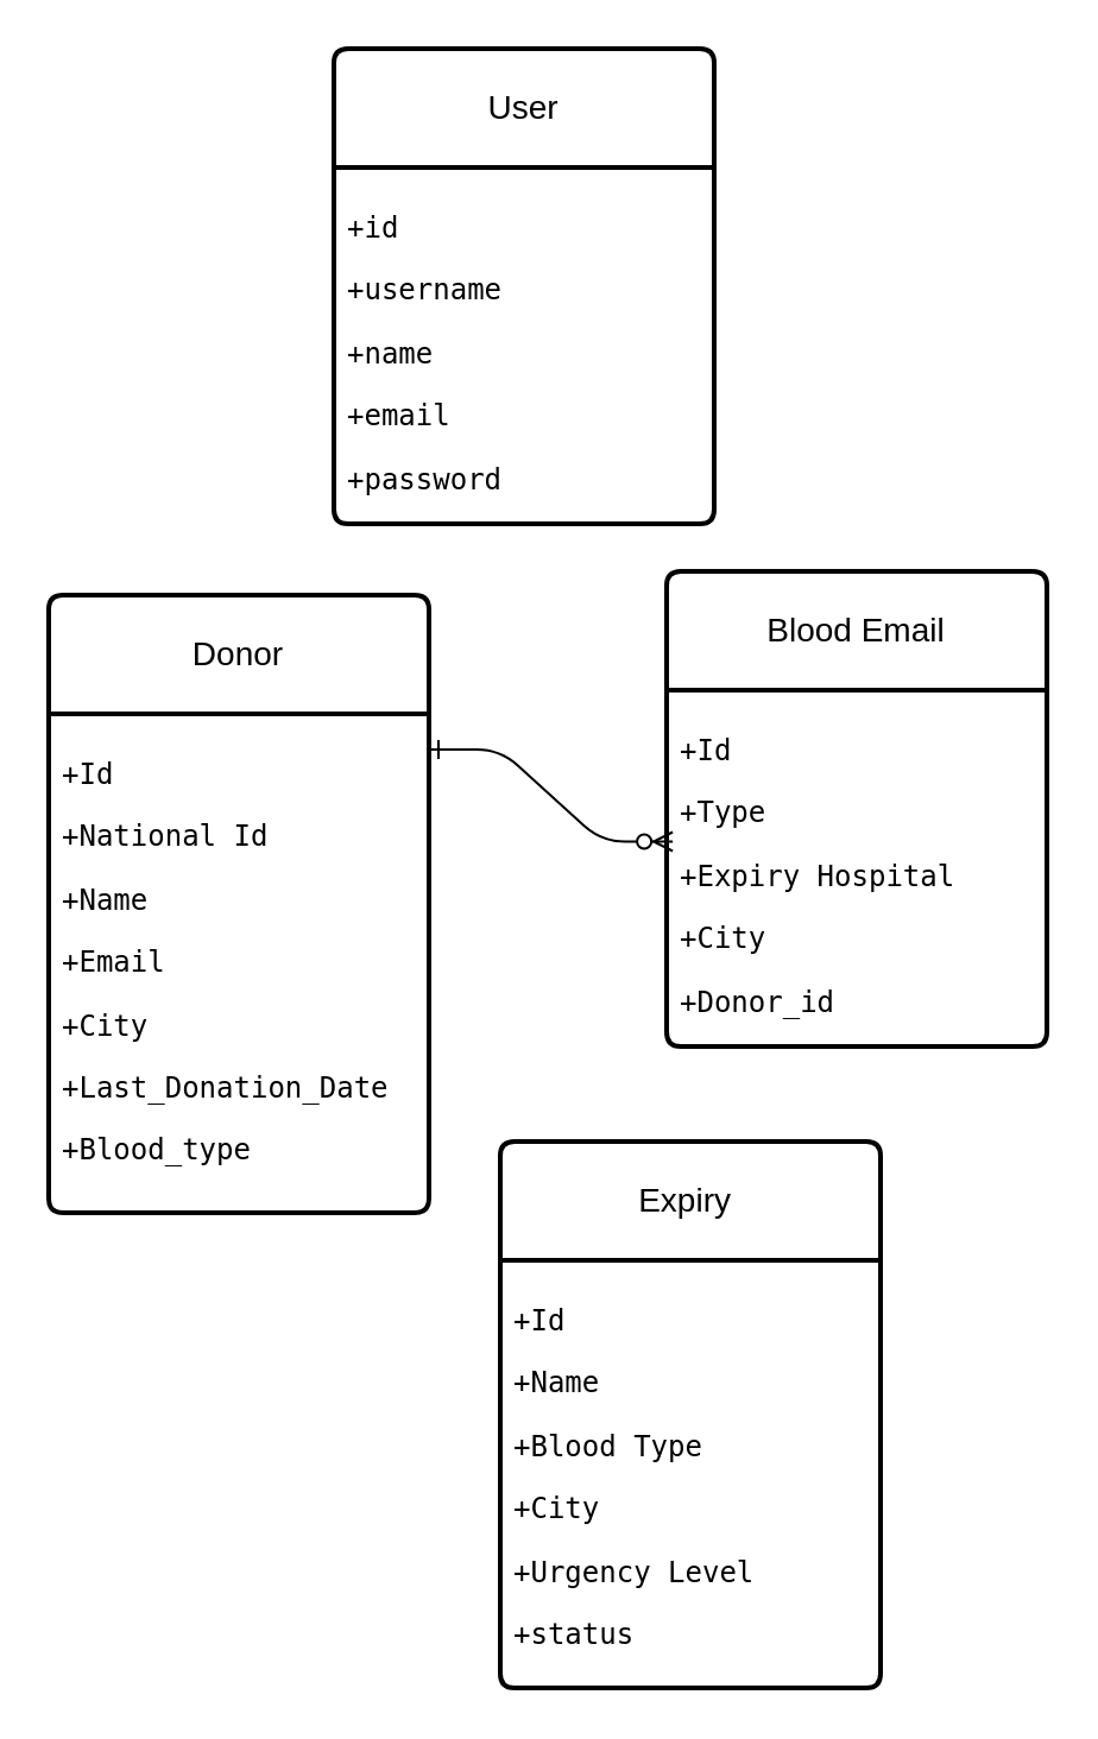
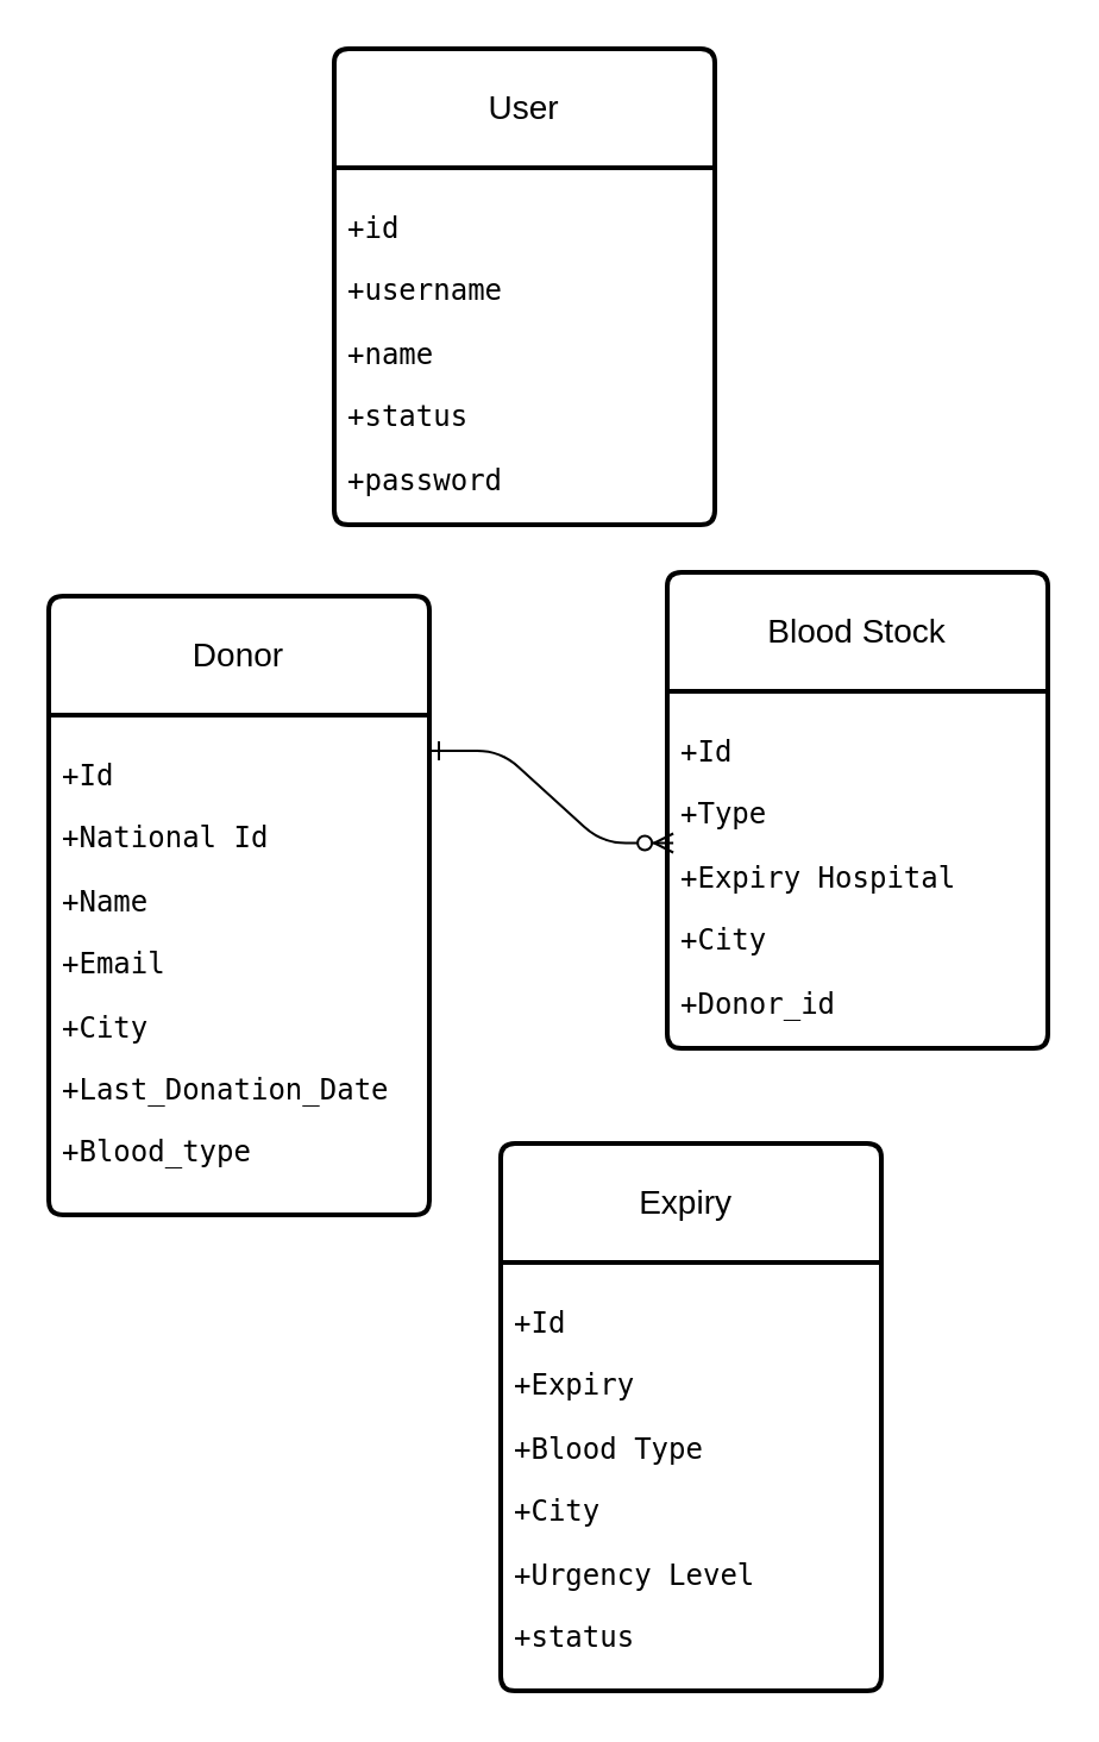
- <mxCell id="10" value="&lt;pre&gt;&lt;span style=&quot;background-color: light-dark(transparent, rgb(0, 0, 0));&quot;&gt;&lt;font style=&quot;color: light-dark(rgb(0, 0, 0), rgb(255, 255, 255));&quot;&gt;+id&lt;/font&gt;&lt;/span&gt;&lt;/pre&gt;&lt;pre&gt;&lt;span style=&quot;background-color: light-dark(transparent, rgb(0, 0, 0));&quot;&gt;&lt;font style=&quot;color: light-dark(rgb(0, 0, 0), rgb(255, 255, 255));&quot;&gt;+username&lt;/font&gt;&lt;/span&gt;&lt;/pre&gt;&lt;pre&gt;&lt;span style=&quot;background-color: light-dark(transparent, rgb(0, 0, 0));&quot;&gt;&lt;font style=&quot;color: light-dark(rgb(0, 0, 0), rgb(255, 255, 255));&quot;&gt;+name&lt;/font&gt;&lt;/span&gt;&lt;/pre&gt;&lt;pre&gt;&lt;span style=&quot;background-color: light-dark(transparent, rgb(0, 0, 0));&quot;&gt;&lt;font style=&quot;color: light-dark(rgb(0, 0, 0), rgb(255, 255, 255));&quot;&gt;+email&lt;/font&gt;&lt;/span&gt;&lt;/pre&gt;&lt;pre&gt;&lt;span style=&quot;background-color: light-dark(transparent, rgb(0, 0, 0));&quot;&gt;&lt;font style=&quot;color: light-dark(rgb(0, 0, 0), rgb(255, 255, 255));&quot;&gt;+password&lt;/font&gt;&lt;/span&gt;&lt;/pre&gt;" style="align=left;strokeColor=none;fillColor=none;spacingLeft=4;spacingRight=4;fontSize=12;verticalAlign=top;resizable=0;rotatable=0;part=1;html=1;whiteSpace=wrap;" vertex="1" parent="9"><mxGeometry y="50" width="160" height="150" as="geometry" /></mxCell>
+ <mxCell id="10" value="&lt;pre&gt;&lt;span style=&quot;background-color: light-dark(transparent, rgb(0, 0, 0));&quot;&gt;&lt;font style=&quot;color: light-dark(rgb(0, 0, 0), rgb(255, 255, 255));&quot;&gt;+id&lt;/font&gt;&lt;/span&gt;&lt;/pre&gt;&lt;pre&gt;&lt;span style=&quot;background-color: light-dark(transparent, rgb(0, 0, 0));&quot;&gt;&lt;font style=&quot;color: light-dark(rgb(0, 0, 0), rgb(255, 255, 255));&quot;&gt;+username&lt;/font&gt;&lt;/span&gt;&lt;/pre&gt;&lt;pre&gt;&lt;span style=&quot;background-color: light-dark(transparent, rgb(0, 0, 0));&quot;&gt;&lt;font style=&quot;color: light-dark(rgb(0, 0, 0), rgb(255, 255, 255));&quot;&gt;+name&lt;/font&gt;&lt;/span&gt;&lt;/pre&gt;&lt;pre&gt;&lt;span style=&quot;background-color: light-dark(transparent, rgb(0, 0, 0));&quot;&gt;&lt;font style=&quot;color: light-dark(rgb(0, 0, 0), rgb(255, 255, 255));&quot;&gt;+status&lt;/font&gt;&lt;/span&gt;&lt;/pre&gt;&lt;pre&gt;&lt;span style=&quot;background-color: light-dark(transparent, rgb(0, 0, 0));&quot;&gt;&lt;font style=&quot;color: light-dark(rgb(0, 0, 0), rgb(255, 255, 255));&quot;&gt;+password&lt;/font&gt;&lt;/span&gt;&lt;/pre&gt;" style="align=left;strokeColor=none;fillColor=none;spacingLeft=4;spacingRight=4;fontSize=12;verticalAlign=top;resizable=0;rotatable=0;part=1;html=1;whiteSpace=wrap;" vertex="1" parent="9"><mxGeometry y="50" width="160" height="150" as="geometry" /></mxCell>
- <mxCell id="5" value="Blood Email" style="swimlane;childLayout=stackLayout;horizontal=1;startSize=50;horizontalStack=0;rounded=1;fontSize=14;fontStyle=0;strokeWidth=2;resizeParent=0;resizeLast=1;shadow=0;dashed=0;align=center;arcSize=4;whiteSpace=wrap;html=1;" vertex="1" parent="1"><mxGeometry x="280" y="240" width="160" height="200" as="geometry" /></mxCell>
+ <mxCell id="5" value="Blood Stock" style="swimlane;childLayout=stackLayout;horizontal=1;startSize=50;horizontalStack=0;rounded=1;fontSize=14;fontStyle=0;strokeWidth=2;resizeParent=0;resizeLast=1;shadow=0;dashed=0;align=center;arcSize=4;whiteSpace=wrap;html=1;" vertex="1" parent="1"><mxGeometry x="280" y="240" width="160" height="200" as="geometry" /></mxCell>
- <mxCell id="8" value="&lt;pre&gt;&lt;span style=&quot;background-color: light-dark(transparent, rgb(0, 0, 0));&quot;&gt;&lt;font style=&quot;color: light-dark(rgb(0, 0, 0), rgb(255, 255, 255));&quot;&gt;+Id&lt;/font&gt;&lt;/span&gt;&lt;/pre&gt;&lt;pre&gt;&lt;span style=&quot;background-color: light-dark(transparent, rgb(0, 0, 0));&quot;&gt;&lt;font style=&quot;color: light-dark(rgb(0, 0, 0), rgb(255, 255, 255));&quot;&gt;+Name&lt;/font&gt;&lt;/span&gt;&lt;/pre&gt;&lt;pre&gt;&lt;span style=&quot;background-color: light-dark(transparent, rgb(0, 0, 0));&quot;&gt;&lt;font style=&quot;color: light-dark(rgb(0, 0, 0), rgb(255, 255, 255));&quot;&gt;+Blood Type&lt;/font&gt;&lt;/span&gt;&lt;/pre&gt;&lt;pre&gt;&lt;span style=&quot;background-color: light-dark(transparent, rgb(0, 0, 0));&quot;&gt;&lt;font style=&quot;color: light-dark(rgb(0, 0, 0), rgb(255, 255, 255));&quot;&gt;+City&lt;/font&gt;&lt;/span&gt;&lt;/pre&gt;&lt;pre&gt;&lt;span style=&quot;background-color: light-dark(transparent, rgb(0, 0, 0));&quot;&gt;&lt;font style=&quot;color: light-dark(rgb(0, 0, 0), rgb(255, 255, 255));&quot;&gt;+Urgency Level&lt;/font&gt;&lt;/span&gt;&lt;/pre&gt;&lt;pre&gt;&lt;span style=&quot;background-color: light-dark(transparent, rgb(0, 0, 0));&quot;&gt;&lt;font style=&quot;color: light-dark(rgb(0, 0, 0), rgb(255, 255, 255));&quot;&gt;+status&lt;/font&gt;&lt;/span&gt;&lt;/pre&gt;" style="align=left;strokeColor=none;fillColor=none;spacingLeft=4;spacingRight=4;fontSize=12;verticalAlign=top;resizable=0;rotatable=0;part=1;html=1;whiteSpace=wrap;" vertex="1" parent="7"><mxGeometry y="50" width="160" height="180" as="geometry" /></mxCell>
+ <mxCell id="8" value="&lt;pre&gt;&lt;span style=&quot;background-color: light-dark(transparent, rgb(0, 0, 0));&quot;&gt;&lt;font style=&quot;color: light-dark(rgb(0, 0, 0), rgb(255, 255, 255));&quot;&gt;+Id&lt;/font&gt;&lt;/span&gt;&lt;/pre&gt;&lt;pre&gt;&lt;span style=&quot;background-color: light-dark(transparent, rgb(0, 0, 0));&quot;&gt;&lt;font style=&quot;color: light-dark(rgb(0, 0, 0), rgb(255, 255, 255));&quot;&gt;+Expiry&lt;/font&gt;&lt;/span&gt;&lt;/pre&gt;&lt;pre&gt;&lt;span style=&quot;background-color: light-dark(transparent, rgb(0, 0, 0));&quot;&gt;&lt;font style=&quot;color: light-dark(rgb(0, 0, 0), rgb(255, 255, 255));&quot;&gt;+Blood Type&lt;/font&gt;&lt;/span&gt;&lt;/pre&gt;&lt;pre&gt;&lt;span style=&quot;background-color: light-dark(transparent, rgb(0, 0, 0));&quot;&gt;&lt;font style=&quot;color: light-dark(rgb(0, 0, 0), rgb(255, 255, 255));&quot;&gt;+City&lt;/font&gt;&lt;/span&gt;&lt;/pre&gt;&lt;pre&gt;&lt;span style=&quot;background-color: light-dark(transparent, rgb(0, 0, 0));&quot;&gt;&lt;font style=&quot;color: light-dark(rgb(0, 0, 0), rgb(255, 255, 255));&quot;&gt;+Urgency Level&lt;/font&gt;&lt;/span&gt;&lt;/pre&gt;&lt;pre&gt;&lt;span style=&quot;background-color: light-dark(transparent, rgb(0, 0, 0));&quot;&gt;&lt;font style=&quot;color: light-dark(rgb(0, 0, 0), rgb(255, 255, 255));&quot;&gt;+status&lt;/font&gt;&lt;/span&gt;&lt;/pre&gt;" style="align=left;strokeColor=none;fillColor=none;spacingLeft=4;spacingRight=4;fontSize=12;verticalAlign=top;resizable=0;rotatable=0;part=1;html=1;whiteSpace=wrap;" vertex="1" parent="7"><mxGeometry y="50" width="160" height="180" as="geometry" /></mxCell>
